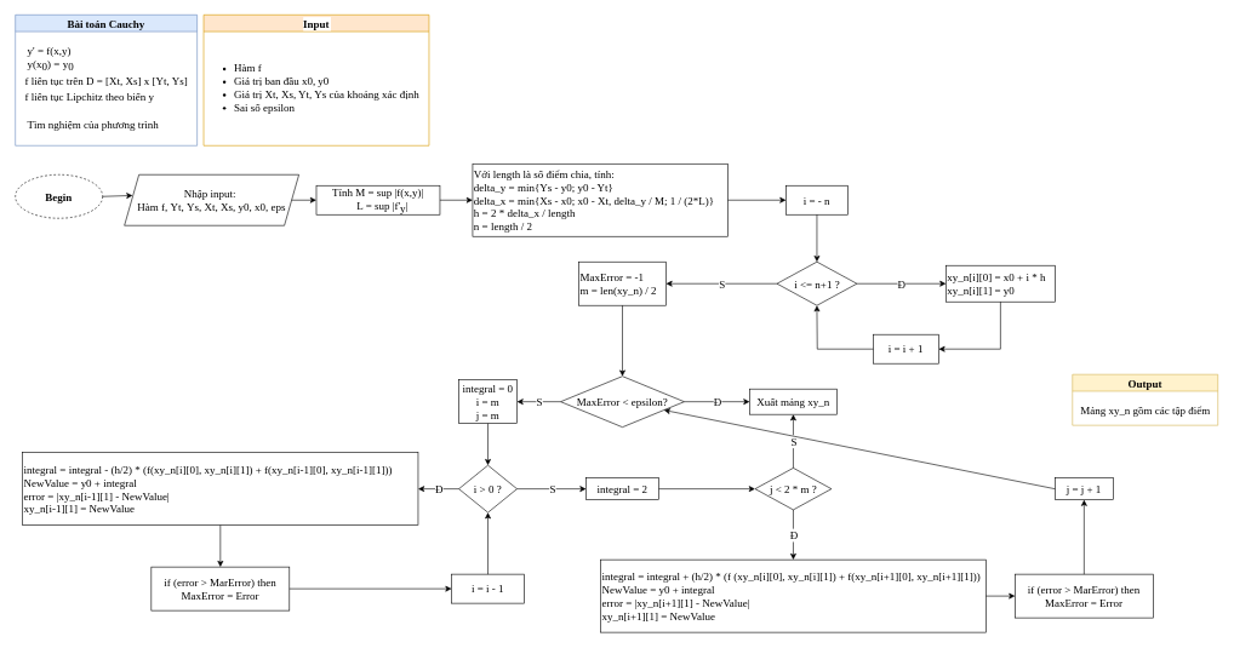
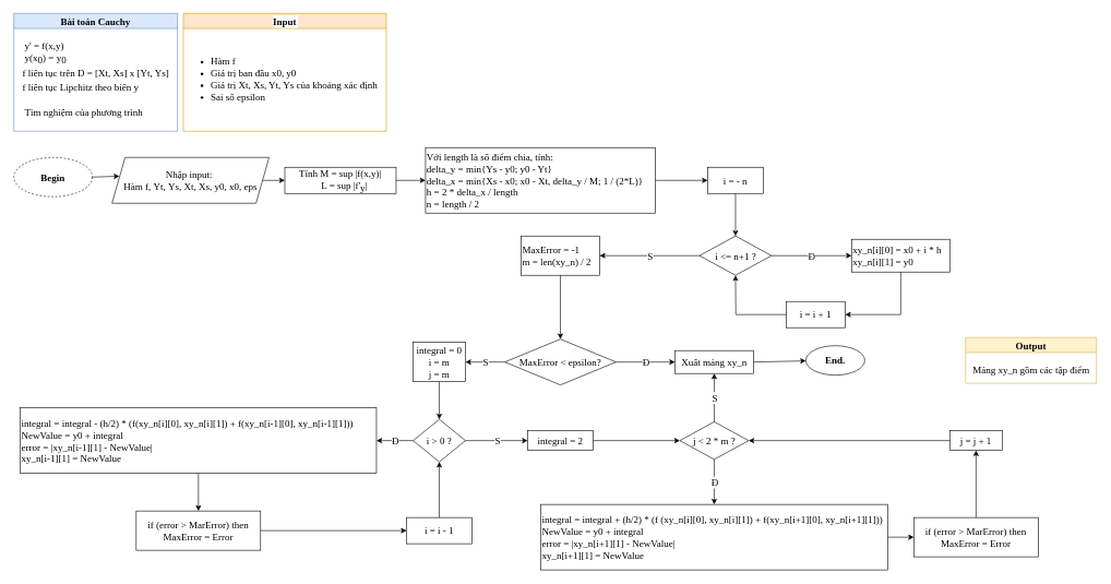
+ <mxCell id="31" value="&lt;b&gt;End.&lt;/b&gt;" style="ellipse;whiteSpace=wrap;html=1;fontFamily=Times New Roman;fontSize=15;" parent="1" vertex="1"><mxGeometry x="1230" y="527.5" width="90" height="45" as="geometry" /></mxCell>
+ <mxCell id="30" value="" style="endArrow=classic;html=1;rounded=0;fontFamily=Times New Roman;fontSize=15;exitX=1;exitY=0.5;exitDx=0;exitDy=0;" parent="1" source="29" target="31" edge="1"><mxGeometry width="50" height="50" relative="1" as="geometry"><mxPoint x="590" y="940" as="sourcePoint" /><mxPoint x="460" y="1010" as="targetPoint" /></mxGeometry></mxCell>
- <mxCell id="61" value="" style="endArrow=classic;html=1;rounded=0;fontFamily=Times New Roman;fontSize=15;exitX=0;exitY=0.5;exitDx=0;exitDy=0;" parent="1" source="43" target="28" edge="1"><mxGeometry width="50" height="50" relative="1" as="geometry"><mxPoint x="1060" y="870" as="sourcePoint" /><mxPoint x="1110" y="820" as="targetPoint" /></mxGeometry></mxCell>
+ <mxCell id="61" value="" style="endArrow=classic;html=1;rounded=0;fontFamily=Times New Roman;fontSize=15;exitX=0;exitY=0.5;exitDx=0;exitDy=0;entryX=1;entryY=0.5;entryDx=0;entryDy=0;" parent="1" source="43" target="42" edge="1"><mxGeometry width="50" height="50" relative="1" as="geometry"><mxPoint x="1060" y="870" as="sourcePoint" /><mxPoint x="1110" y="820" as="targetPoint" /></mxGeometry></mxCell>
